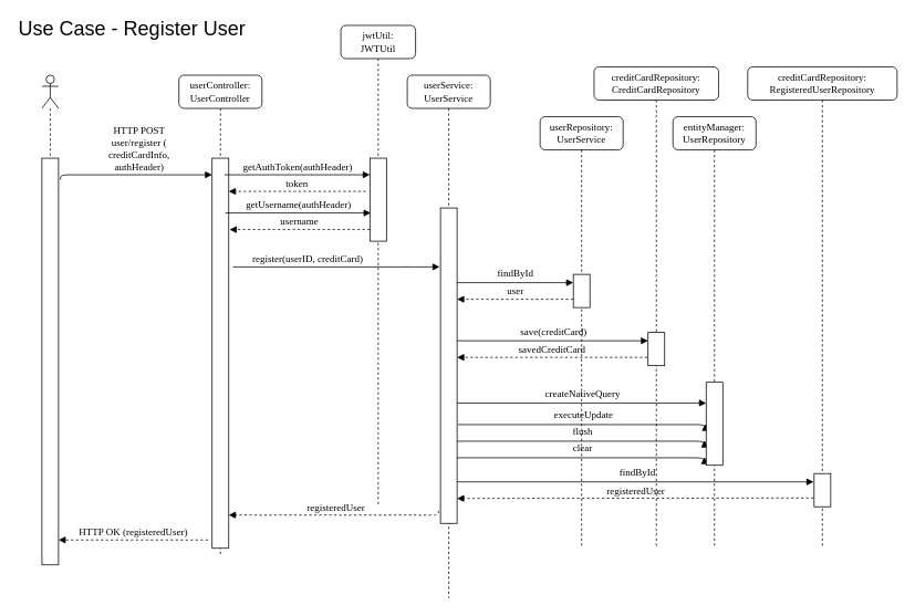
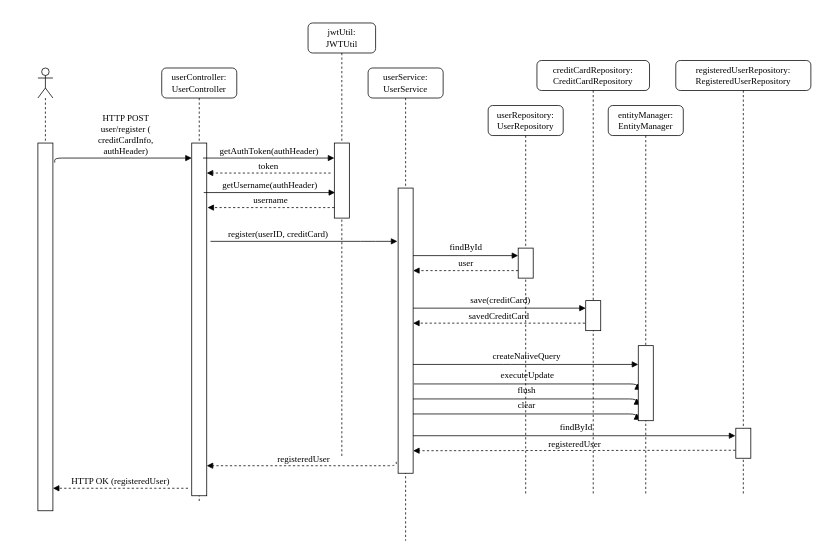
- <mxCell id="5" value="&lt;font style=&quot;font-size: 24px;&quot;&gt;Use Case - Register User&lt;/font&gt;" style="text;html=1;align=left;verticalAlign=middle;whiteSpace=wrap;rounded=0;" parent="1" vertex="1"><mxGeometry x="20" y="20" width="330" height="30" as="geometry" /></mxCell>
- <mxCell id="33" value="creditCardRepository:&lt;div&gt;RegisteredUserRepository&lt;/div&gt;" style="shape=umlLifeline;perimeter=lifelinePerimeter;whiteSpace=wrap;html=1;container=1;collapsible=0;recursiveResize=0;outlineConnect=0;rounded=1;shadow=0;comic=0;labelBackgroundColor=none;strokeWidth=1;fontFamily=Verdana;fontSize=12;align=center;" vertex="1" parent="1"><mxGeometry x="900" y="80" width="180" height="580" as="geometry" /></mxCell>
+ <mxCell id="33" value="registeredUserRepository:&lt;div&gt;RegisteredUserRepository&lt;/div&gt;" style="shape=umlLifeline;perimeter=lifelinePerimeter;whiteSpace=wrap;html=1;container=1;collapsible=0;recursiveResize=0;outlineConnect=0;rounded=1;shadow=0;comic=0;labelBackgroundColor=none;strokeWidth=1;fontFamily=Verdana;fontSize=12;align=center;" vertex="1" parent="1"><mxGeometry x="900" y="80" width="180" height="580" as="geometry" /></mxCell>
- <mxCell id="14" value="userRepository:&lt;div&gt;UserService&lt;/div&gt;" style="shape=umlLifeline;perimeter=lifelinePerimeter;whiteSpace=wrap;html=1;container=1;collapsible=0;recursiveResize=0;outlineConnect=0;rounded=1;shadow=0;comic=0;labelBackgroundColor=none;strokeWidth=1;fontFamily=Verdana;fontSize=12;align=center;" parent="1" vertex="1"><mxGeometry x="650" y="140" width="100" height="520" as="geometry" /></mxCell>
+ <mxCell id="14" value="userRepository:&lt;div&gt;UserRepository&lt;/div&gt;" style="shape=umlLifeline;perimeter=lifelinePerimeter;whiteSpace=wrap;html=1;container=1;collapsible=0;recursiveResize=0;outlineConnect=0;rounded=1;shadow=0;comic=0;labelBackgroundColor=none;strokeWidth=1;fontFamily=Verdana;fontSize=12;align=center;" parent="1" vertex="1"><mxGeometry x="650" y="140" width="100" height="520" as="geometry" /></mxCell>
- <mxCell id="31" value="entityManager:&lt;div&gt;UserRepository&lt;/div&gt;" style="shape=umlLifeline;perimeter=lifelinePerimeter;whiteSpace=wrap;html=1;container=1;collapsible=0;recursiveResize=0;outlineConnect=0;rounded=1;shadow=0;comic=0;labelBackgroundColor=none;strokeWidth=1;fontFamily=Verdana;fontSize=12;align=center;" vertex="1" parent="1"><mxGeometry x="810" y="140" width="100" height="520" as="geometry" /></mxCell>
+ <mxCell id="31" value="entityManager:&lt;div&gt;EntityManager&lt;/div&gt;" style="shape=umlLifeline;perimeter=lifelinePerimeter;whiteSpace=wrap;html=1;container=1;collapsible=0;recursiveResize=0;outlineConnect=0;rounded=1;shadow=0;comic=0;labelBackgroundColor=none;strokeWidth=1;fontFamily=Verdana;fontSize=12;align=center;" vertex="1" parent="1"><mxGeometry x="810" y="140" width="100" height="520" as="geometry" /></mxCell>
